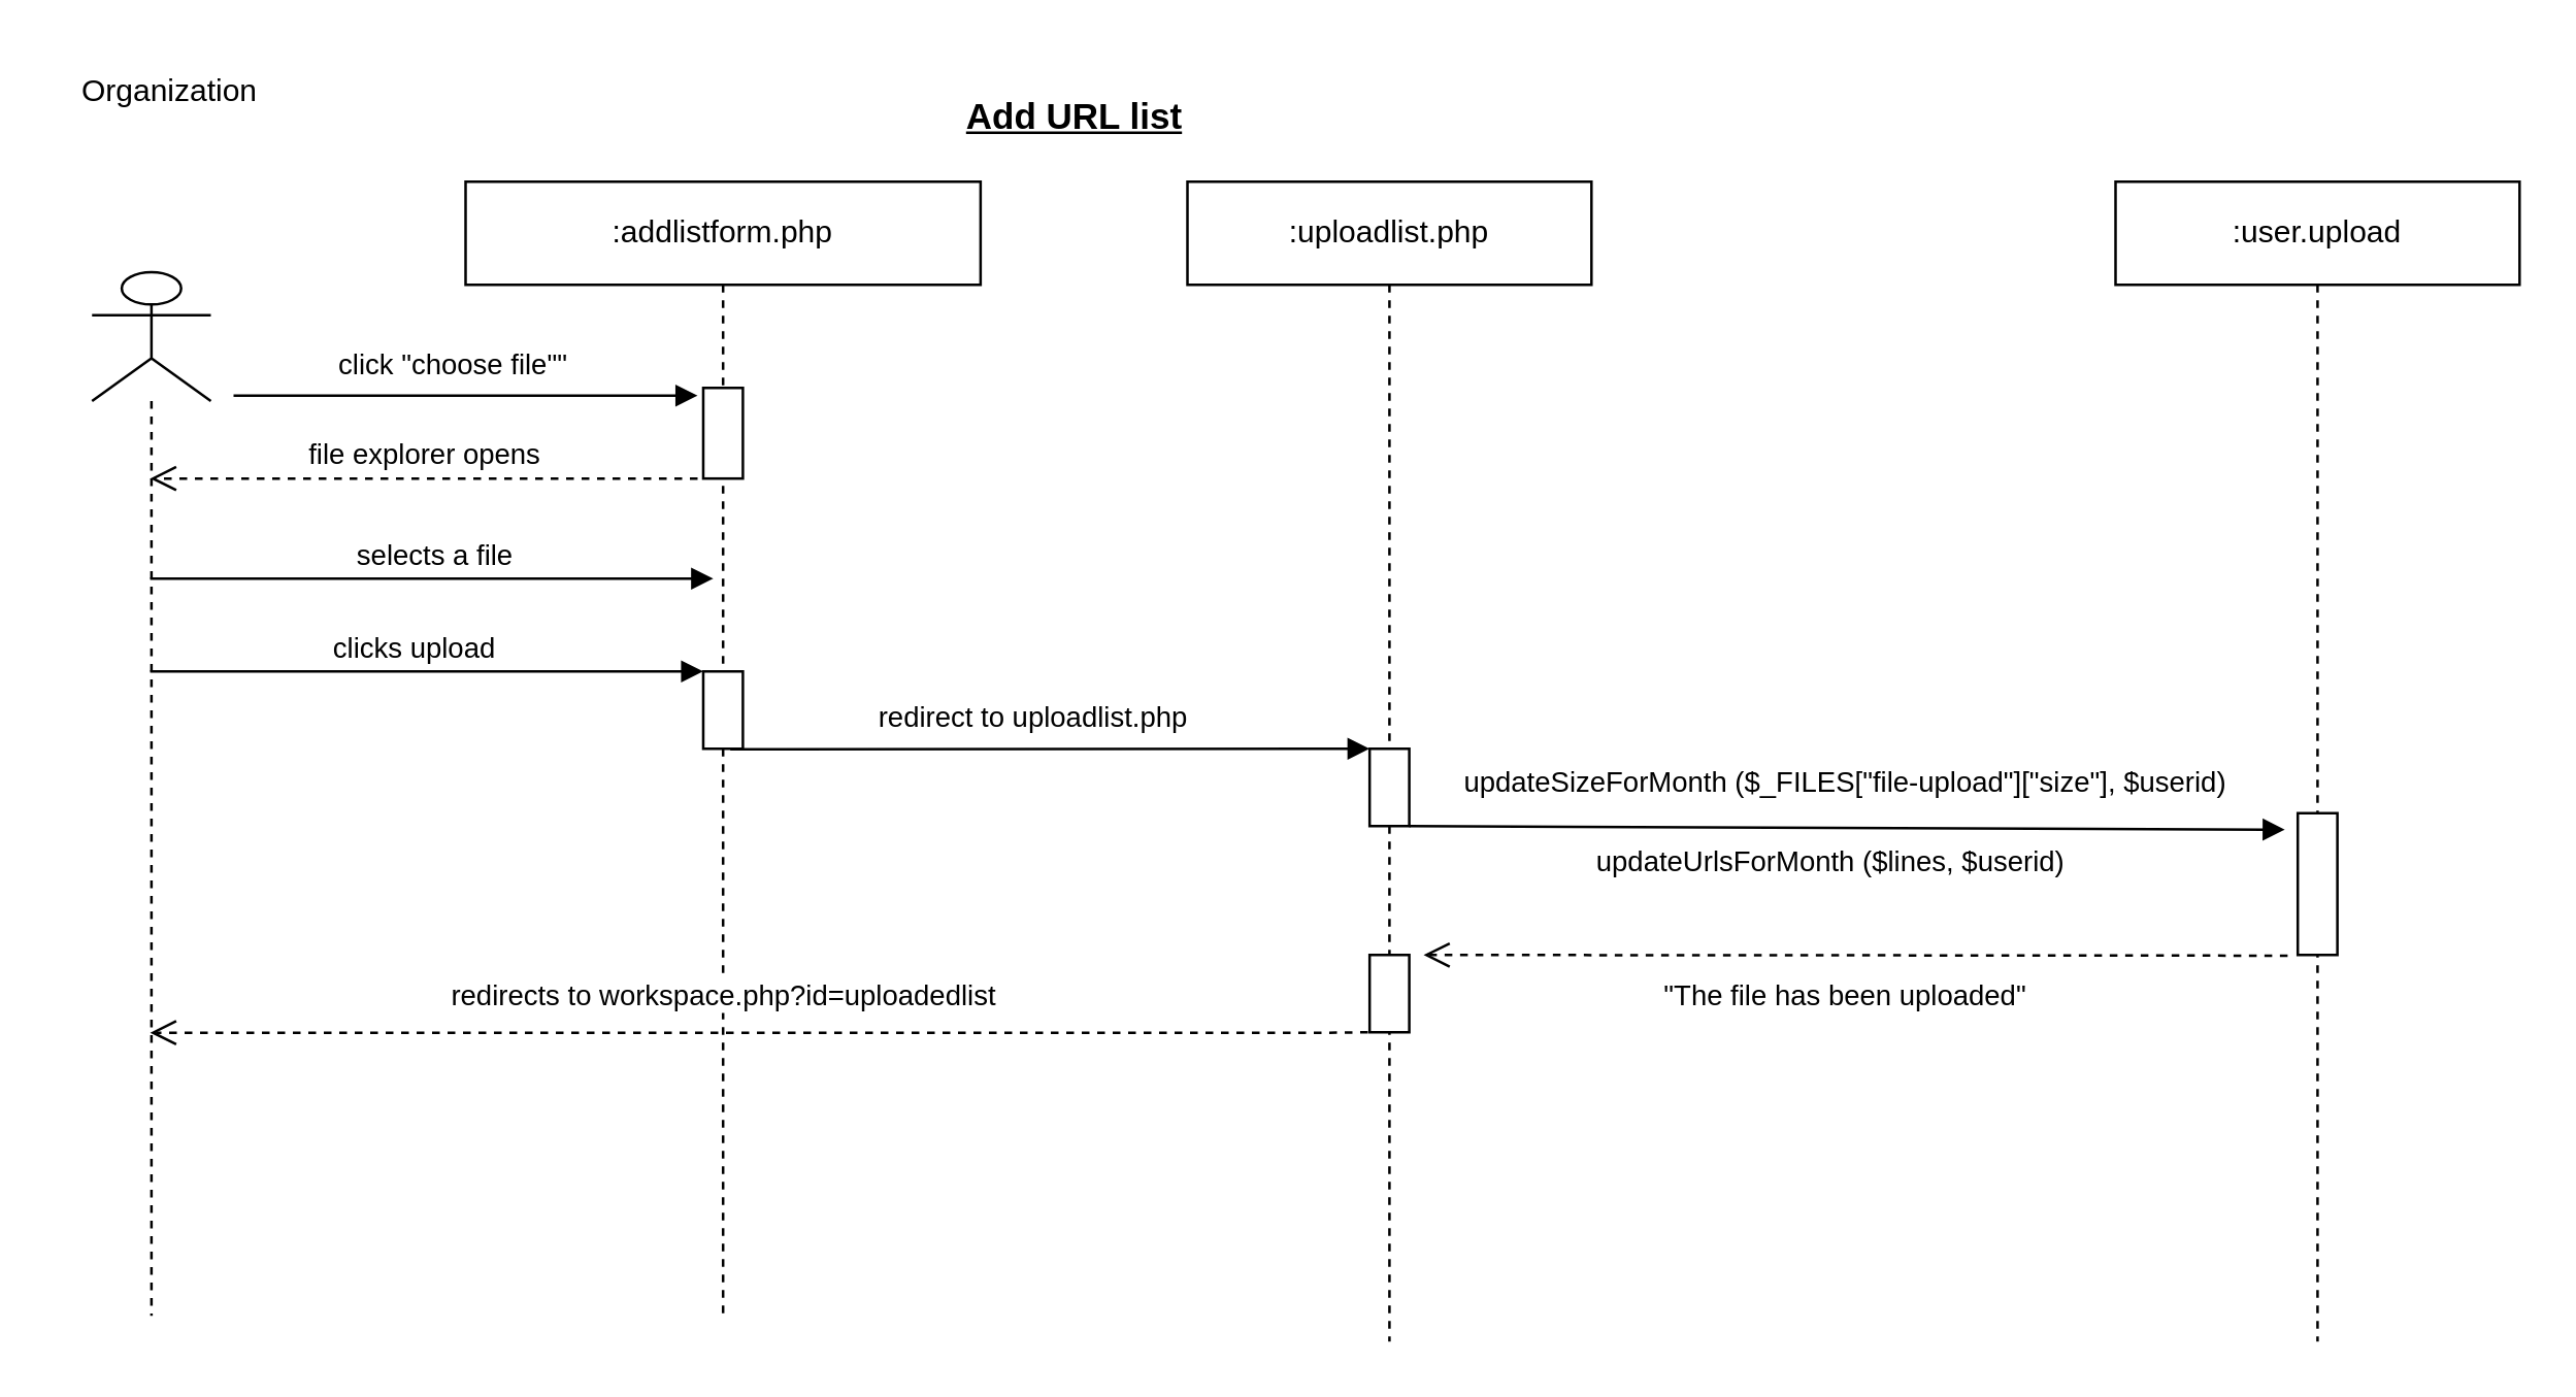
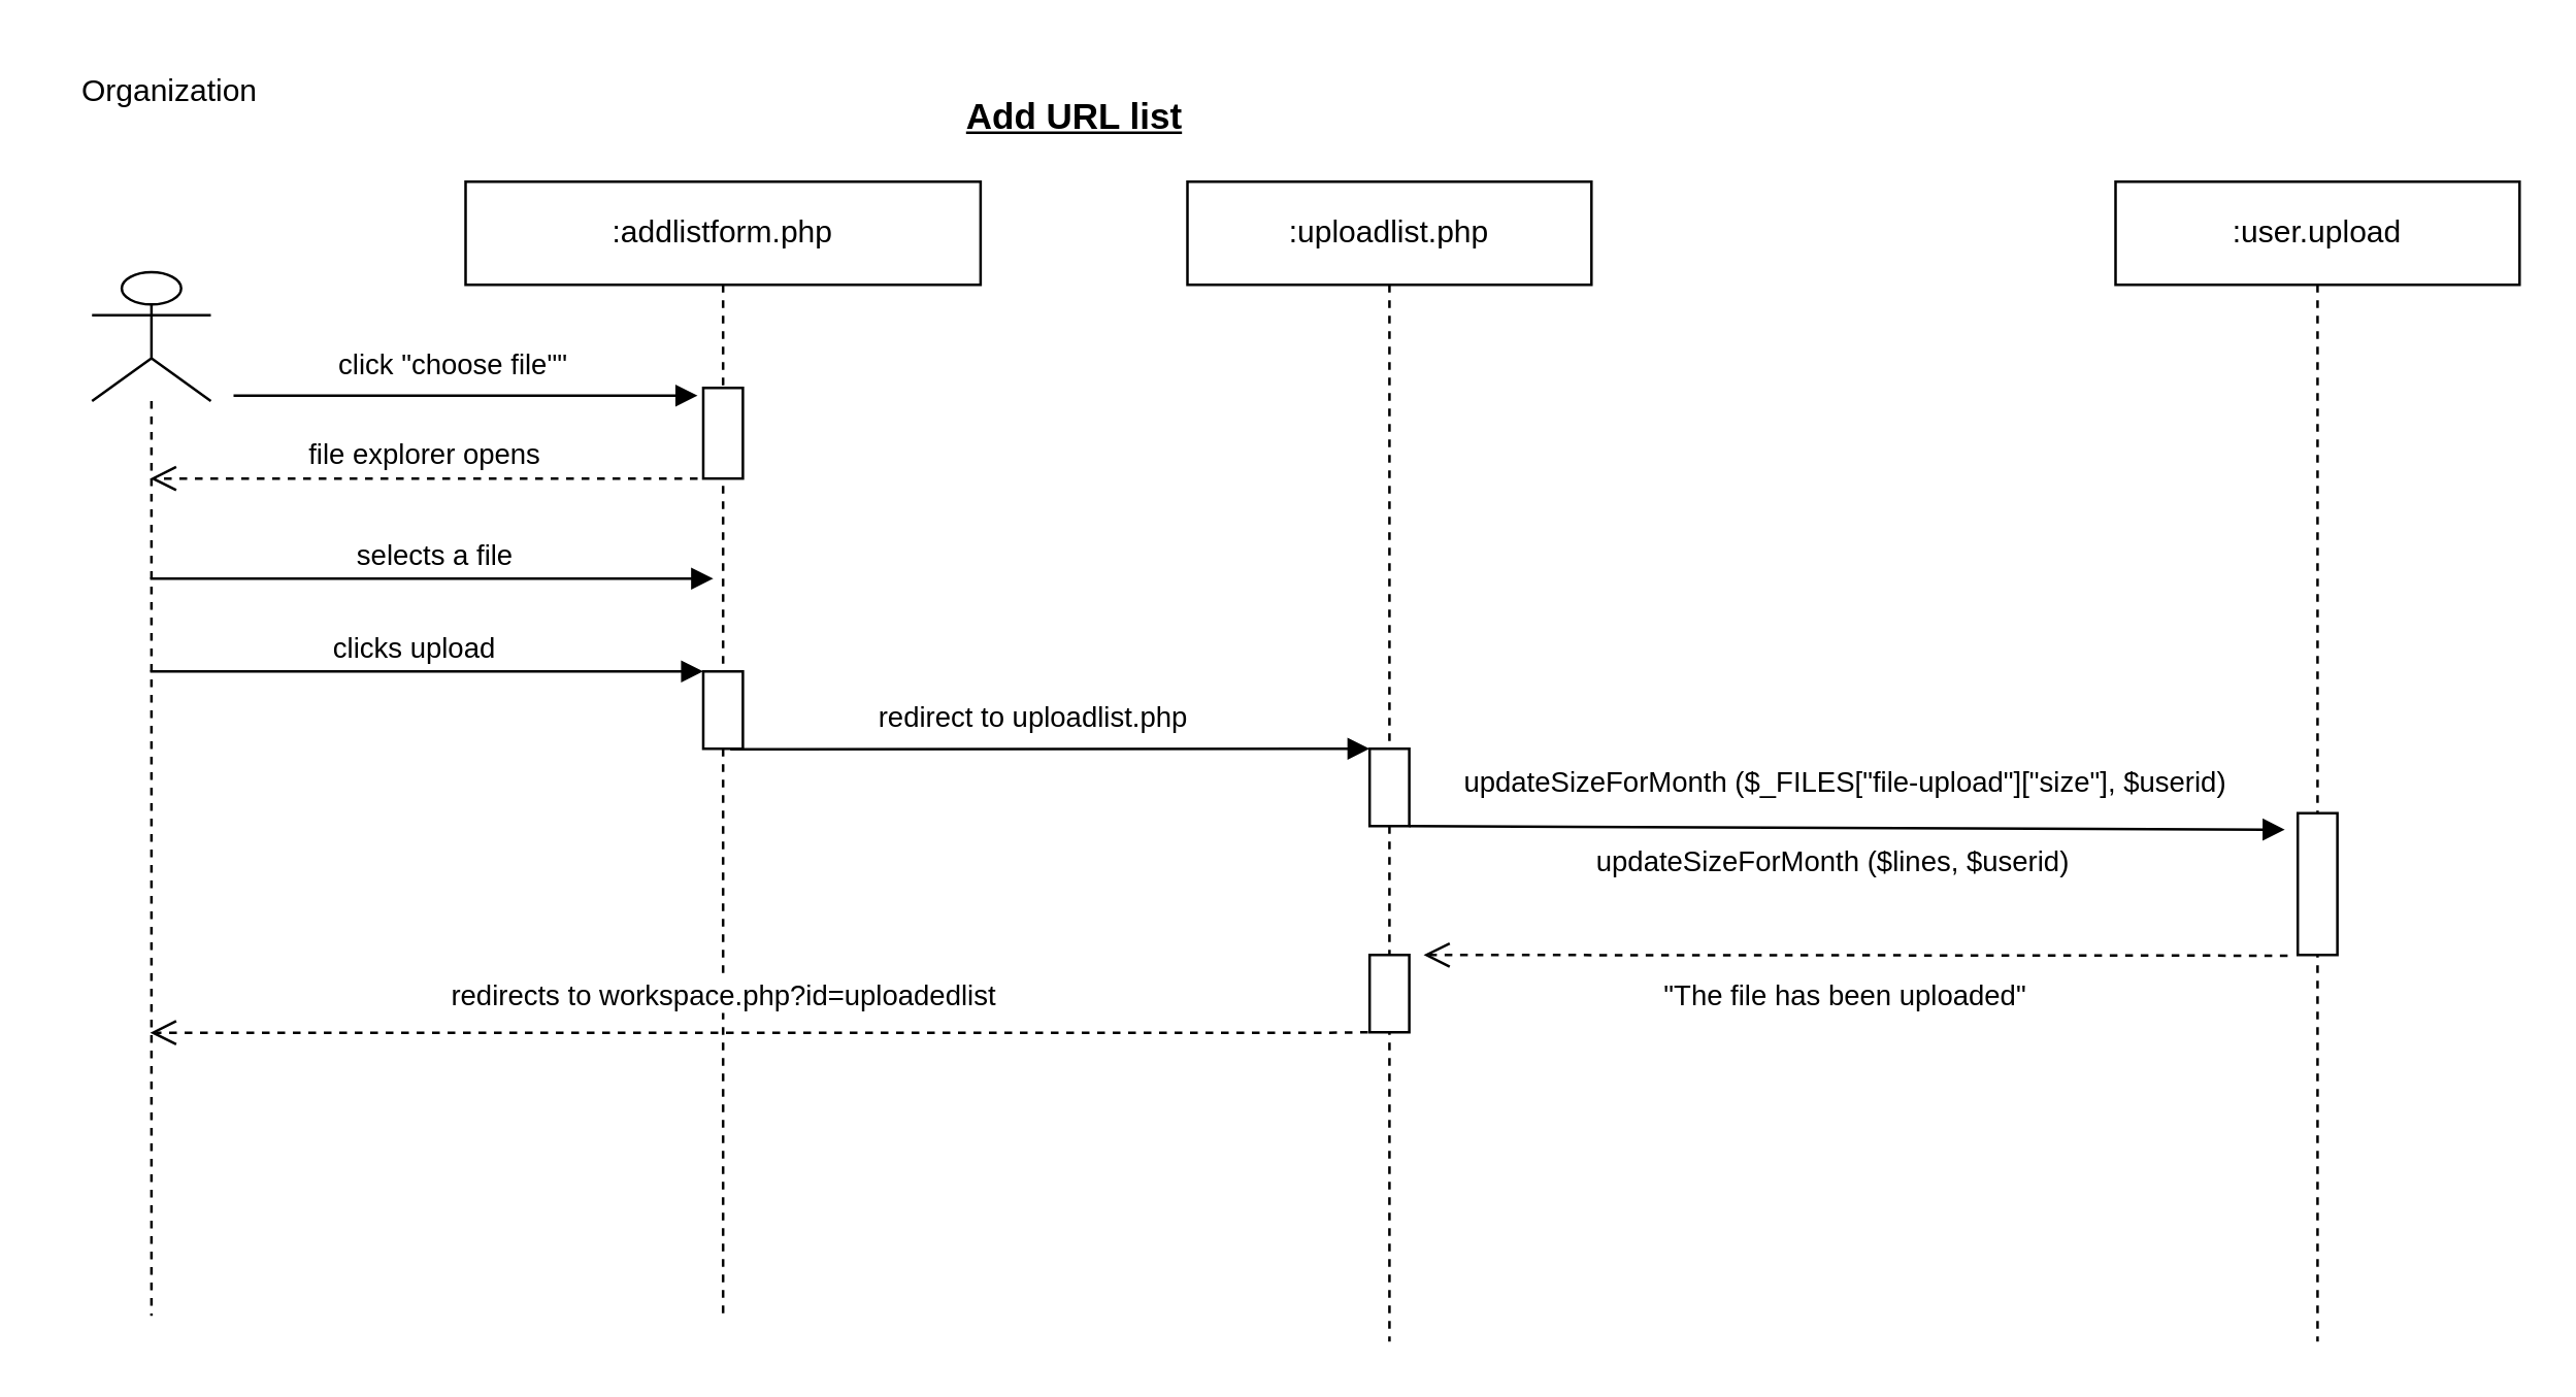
- <mxCell id="21" value="&lt;font style=&quot;font-size: 11px;&quot;&gt;updateUrlsForMonth ($lines, $userid)&lt;/font&gt;" style="text;whiteSpace=wrap;html=1;" parent="1" vertex="1"><mxGeometry x="616.72" y="320" width="230" height="30" as="geometry" /></mxCell>
+ <mxCell id="21" value="&lt;font style=&quot;font-size: 11px;&quot;&gt;updateSizeForMonth ($lines, $userid)&lt;/font&gt;" style="text;whiteSpace=wrap;html=1;" parent="1" vertex="1"><mxGeometry x="616.72" y="320" width="230" height="30" as="geometry" /></mxCell>
